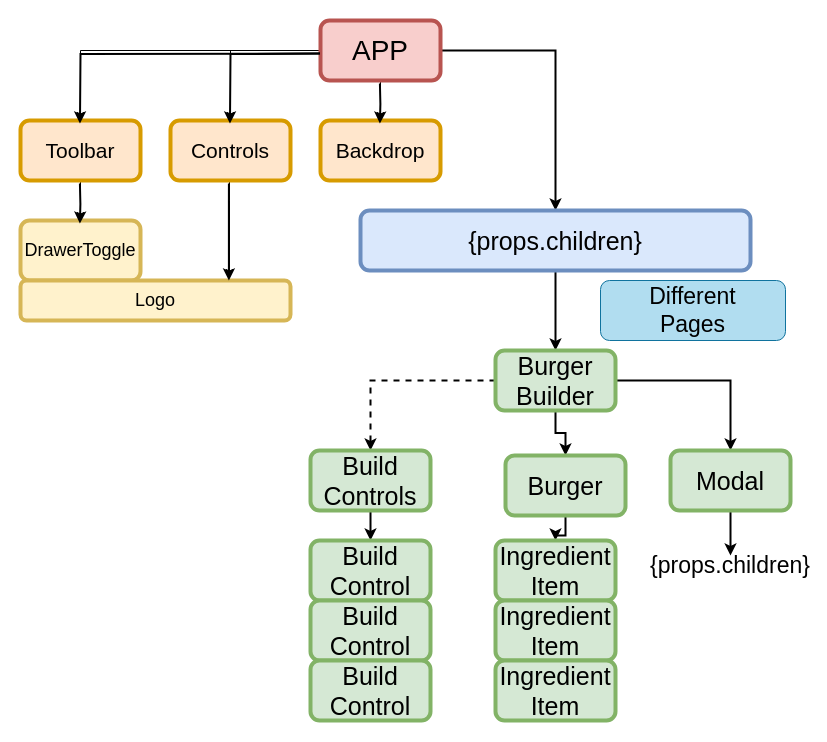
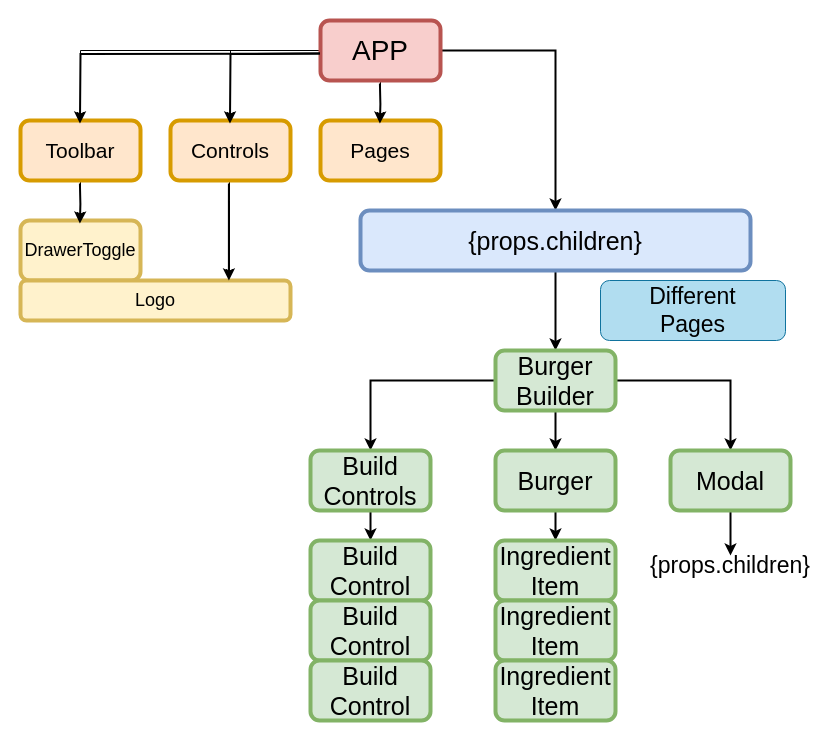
- <mxCell id="11" value="Backdrop" style="whiteSpace=wrap;html=1;rounded=1;fontSize=21;strokeColor=#d79b00;strokeWidth=4;fillColor=#ffe6cc;" parent="1" vertex="1"><mxGeometry x="320" y="120" width="120" height="60" as="geometry" /></mxCell>
+ <mxCell id="11" value="Pages" style="whiteSpace=wrap;html=1;rounded=1;fontSize=21;strokeColor=#d79b00;strokeWidth=4;fillColor=#ffe6cc;" parent="1" vertex="1"><mxGeometry x="320" y="120" width="120" height="60" as="geometry" /></mxCell>
- <mxCell id="22" value="" style="edgeStyle=orthogonalEdgeStyle;rounded=0;orthogonalLoop=1;jettySize=auto;html=1;strokeWidth=2;fontSize=18;dashed=1;" parent="1" source="25" target="27" edge="1"><mxGeometry relative="1" as="geometry" /></mxCell>
+ <mxCell id="22" value="" style="edgeStyle=orthogonalEdgeStyle;rounded=0;orthogonalLoop=1;jettySize=auto;html=1;strokeWidth=2;fontSize=18;" parent="1" source="25" target="27" edge="1"><mxGeometry relative="1" as="geometry" /></mxCell>
- <mxCell id="29" value="Burger" style="whiteSpace=wrap;html=1;rounded=1;fontSize=25;strokeColor=#82b366;strokeWidth=4;fillColor=#d5e8d4;" parent="1" vertex="1"><mxGeometry x="505" y="455" width="120" height="60" as="geometry" /></mxCell>
+ <mxCell id="29" value="Burger" style="whiteSpace=wrap;html=1;rounded=1;fontSize=25;strokeColor=#82b366;strokeWidth=4;fillColor=#d5e8d4;" parent="1" vertex="1"><mxGeometry x="495" y="450" width="120" height="60" as="geometry" /></mxCell>
